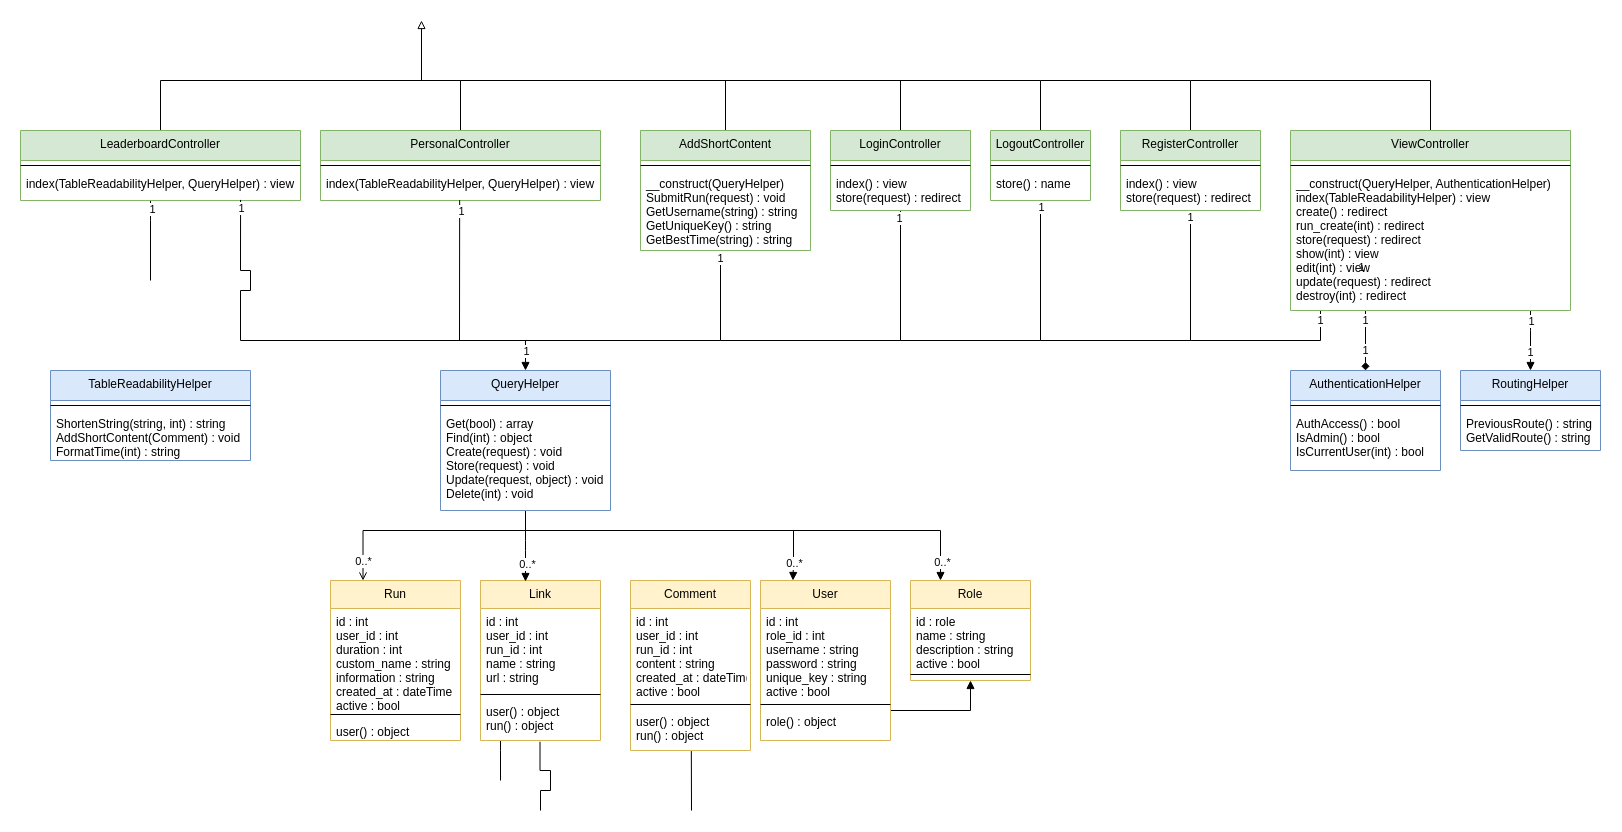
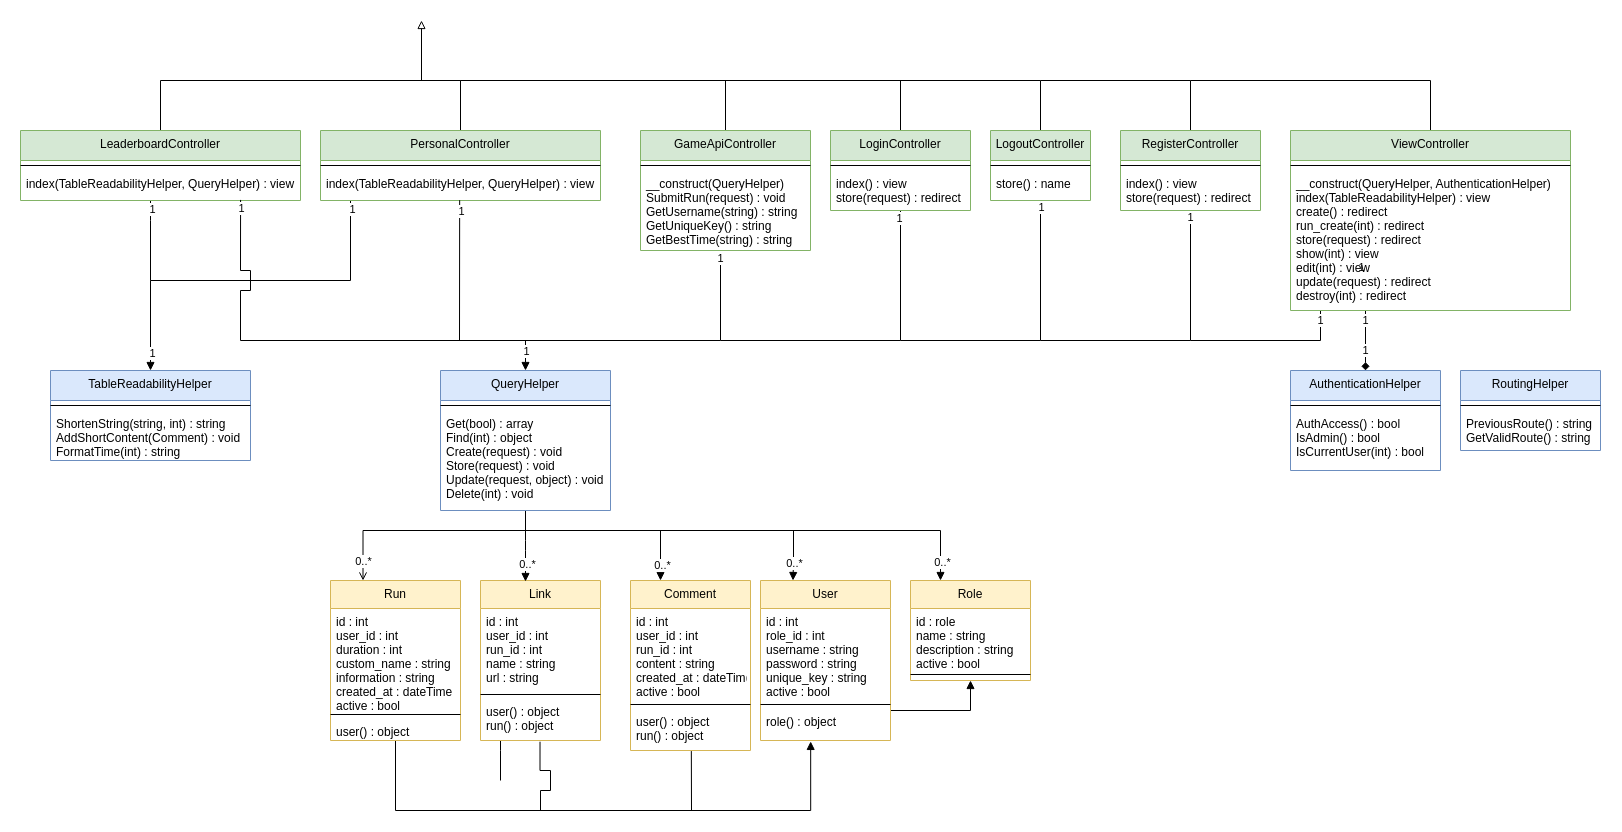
- <mxCell id="45" value="AddShortContent" style="swimlane;fontStyle=0;align=center;verticalAlign=top;childLayout=stackLayout;horizontal=1;startSize=30;horizontalStack=0;resizeParent=1;resizeLast=0;collapsible=1;marginBottom=0;rounded=0;shadow=0;strokeWidth=1;fillColor=#d5e8d4;strokeColor=#82b366;" parent="1" vertex="1"><mxGeometry x="640" y="130" width="170" height="120" as="geometry"><mxRectangle x="550" y="140" width="160" height="26" as="alternateBounds" /></mxGeometry></mxCell>
+ <mxCell id="45" value="GameApiController" style="swimlane;fontStyle=0;align=center;verticalAlign=top;childLayout=stackLayout;horizontal=1;startSize=30;horizontalStack=0;resizeParent=1;resizeLast=0;collapsible=1;marginBottom=0;rounded=0;shadow=0;strokeWidth=1;fillColor=#d5e8d4;strokeColor=#82b366;" parent="1" vertex="1"><mxGeometry x="640" y="130" width="170" height="120" as="geometry"><mxRectangle x="550" y="140" width="160" height="26" as="alternateBounds" /></mxGeometry></mxCell>
+ <mxCell id="48" style="edgeStyle=orthogonalEdgeStyle;rounded=0;orthogonalLoop=1;jettySize=auto;html=1;entryX=0.5;entryY=0;entryDx=0;entryDy=0;endArrow=block;endFill=1;" parent="1" source="52" target="8" edge="1"><mxGeometry relative="1" as="geometry"><Array as="points"><mxPoint x="350" y="280" /><mxPoint x="150" y="280" /></Array></mxGeometry></mxCell>
+ <mxCell id="49" value="1" style="edgeLabel;html=1;align=center;verticalAlign=middle;resizable=0;points=[];" parent="48" vertex="1" connectable="0"><mxGeometry x="0.903" y="1" relative="1" as="geometry"><mxPoint as="offset" /></mxGeometry></mxCell>
+ <mxCell id="50" value="1" style="edgeLabel;html=1;align=center;verticalAlign=middle;resizable=0;points=[];" parent="48" vertex="1" connectable="0"><mxGeometry x="-0.955" y="1" relative="1" as="geometry"><mxPoint as="offset" /></mxGeometry></mxCell>
- <mxCell id="35" style="edgeStyle=orthogonalEdgeStyle;rounded=0;orthogonalLoop=1;jettySize=auto;html=1;entryX=0.5;entryY=0;entryDx=0;entryDy=0;endArrow=block;endFill=1;" parent="1" source="42" target="11" edge="1"><mxGeometry relative="1" as="geometry"><Array as="points"><mxPoint x="1530" y="330" /><mxPoint x="1530" y="330" /></Array></mxGeometry></mxCell>
- <mxCell id="36" value="1" style="edgeLabel;html=1;align=center;verticalAlign=middle;resizable=0;points=[];" parent="35" vertex="1" connectable="0"><mxGeometry x="-0.8" y="1" relative="1" as="geometry"><mxPoint x="-1" y="4" as="offset" /></mxGeometry></mxCell>
- <mxCell id="37" value="1" style="edgeLabel;html=1;align=center;verticalAlign=middle;resizable=0;points=[];" parent="35" vertex="1" connectable="0"><mxGeometry x="0.378" y="-1" relative="1" as="geometry"><mxPoint as="offset" /></mxGeometry></mxCell>
+ <mxCell id="16" style="edgeStyle=orthogonalEdgeStyle;rounded=0;orthogonalLoop=1;jettySize=auto;html=1;startArrow=none;startFill=0;endArrow=block;endFill=1;entryX=0.25;entryY=0;entryDx=0;entryDy=0;" parent="1" source="22" target="77" edge="1"><mxGeometry relative="1" as="geometry"><mxPoint x="650" y="560" as="targetPoint" /><Array as="points"><mxPoint x="525" y="530" /><mxPoint x="660" y="530" /></Array></mxGeometry></mxCell>
+ <mxCell id="17" value="0..*" style="edgeLabel;html=1;align=center;verticalAlign=middle;resizable=0;points=[];" parent="16" vertex="1" connectable="0"><mxGeometry x="0.845" y="1" relative="1" as="geometry"><mxPoint as="offset" /></mxGeometry></mxCell>
+ <mxCell id="90" style="edgeStyle=orthogonalEdgeStyle;rounded=0;orthogonalLoop=1;jettySize=auto;html=1;endArrow=block;endFill=1;startArrow=none;startFill=0;entryX=0.386;entryY=1.029;entryDx=0;entryDy=0;entryPerimeter=0;" parent="1" source="91" target="99" edge="1"><mxGeometry relative="1" as="geometry"><mxPoint x="812" y="740" as="targetPoint" /><Array as="points"><mxPoint x="395" y="810" /><mxPoint x="810" y="810" /><mxPoint x="810" y="741" /></Array></mxGeometry></mxCell>
